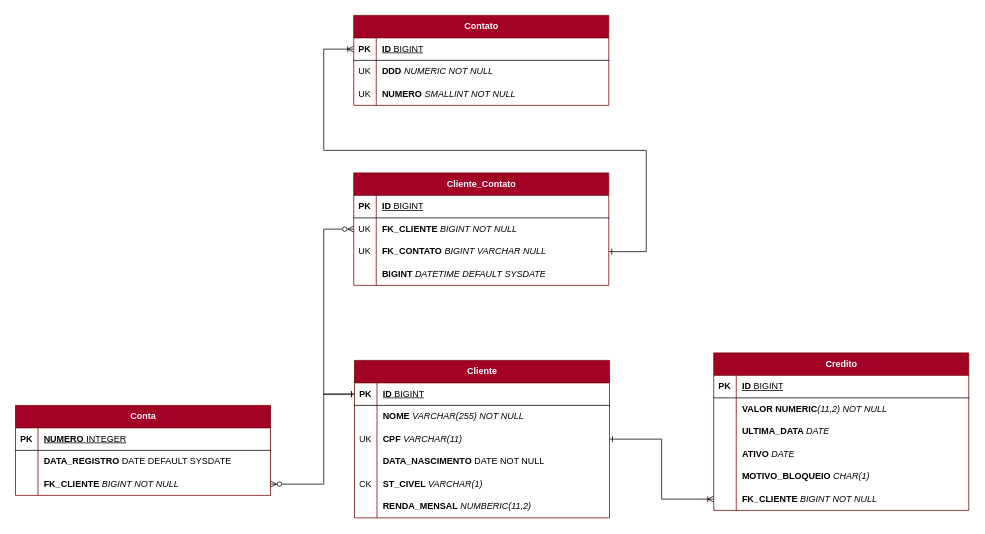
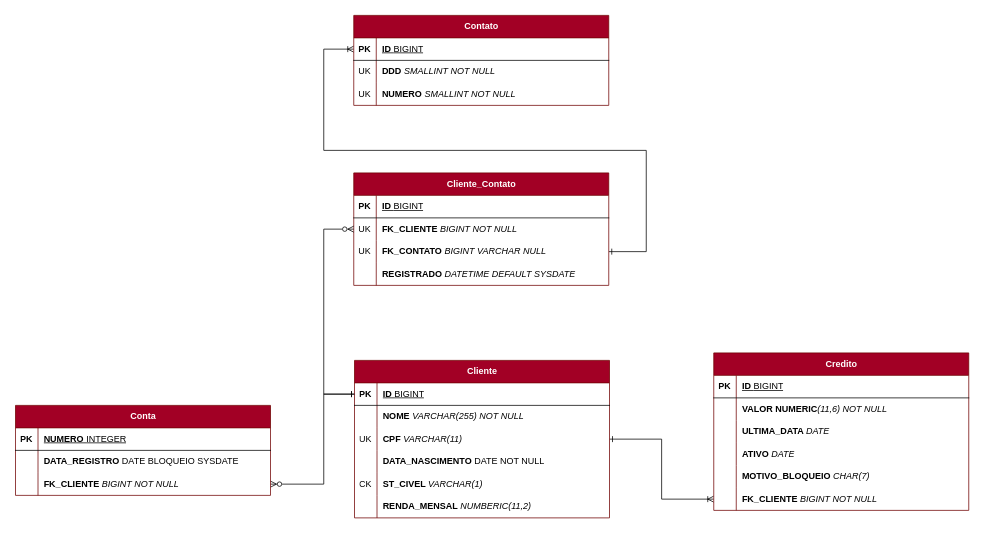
- <mxCell id="30" value="&lt;b&gt;DDD&amp;nbsp;&lt;/b&gt;&lt;i&gt;NUMERIC NOT NULL&lt;/i&gt;" style="shape=partialRectangle;connectable=0;fillColor=none;top=0;left=0;bottom=0;right=0;align=left;spacingLeft=6;overflow=hidden;whiteSpace=wrap;html=1;" vertex="1" parent="28"><mxGeometry x="30" width="310" height="30" as="geometry"><mxRectangle width="310" height="30" as="alternateBounds" /></mxGeometry></mxCell>
+ <mxCell id="30" value="&lt;b&gt;DDD&amp;nbsp;&lt;/b&gt;&lt;i&gt;SMALLINT NOT NULL&lt;/i&gt;" style="shape=partialRectangle;connectable=0;fillColor=none;top=0;left=0;bottom=0;right=0;align=left;spacingLeft=6;overflow=hidden;whiteSpace=wrap;html=1;" vertex="1" parent="28"><mxGeometry x="30" width="310" height="30" as="geometry"><mxRectangle width="310" height="30" as="alternateBounds" /></mxGeometry></mxCell>
- <mxCell id="46" value="&lt;b&gt;BIGINT &lt;/b&gt;&lt;i&gt;DATETIME DEFAULT SYSDATE&lt;/i&gt;" style="shape=partialRectangle;connectable=0;fillColor=none;top=0;left=0;bottom=0;right=0;align=left;spacingLeft=6;overflow=hidden;whiteSpace=wrap;html=1;" vertex="1" parent="44"><mxGeometry x="30" width="310" height="30" as="geometry"><mxRectangle width="310" height="30" as="alternateBounds" /></mxGeometry></mxCell>
+ <mxCell id="46" value="&lt;b&gt;REGISTRADO &lt;/b&gt;&lt;i&gt;DATETIME DEFAULT SYSDATE&lt;/i&gt;" style="shape=partialRectangle;connectable=0;fillColor=none;top=0;left=0;bottom=0;right=0;align=left;spacingLeft=6;overflow=hidden;whiteSpace=wrap;html=1;" vertex="1" parent="44"><mxGeometry x="30" width="310" height="30" as="geometry"><mxRectangle width="310" height="30" as="alternateBounds" /></mxGeometry></mxCell>
- <mxCell id="64" value="&lt;b&gt;VALOR NUMERIC&lt;/b&gt;&lt;i&gt;(11,2) NOT NULL&lt;/i&gt;" style="shape=partialRectangle;connectable=0;fillColor=none;top=0;left=0;bottom=0;right=0;align=left;spacingLeft=6;overflow=hidden;whiteSpace=wrap;html=1;" vertex="1" parent="62"><mxGeometry x="30" width="310" height="30" as="geometry"><mxRectangle width="310" height="30" as="alternateBounds" /></mxGeometry></mxCell>
+ <mxCell id="64" value="&lt;b&gt;VALOR NUMERIC&lt;/b&gt;&lt;i&gt;(11,6) NOT NULL&lt;/i&gt;" style="shape=partialRectangle;connectable=0;fillColor=none;top=0;left=0;bottom=0;right=0;align=left;spacingLeft=6;overflow=hidden;whiteSpace=wrap;html=1;" vertex="1" parent="62"><mxGeometry x="30" width="310" height="30" as="geometry"><mxRectangle width="310" height="30" as="alternateBounds" /></mxGeometry></mxCell>
- <mxCell id="54" value="&lt;b&gt;DATA_REGISTRO &lt;/b&gt;DATE DEFAULT SYSDATE" style="shape=partialRectangle;connectable=0;fillColor=none;top=0;left=0;bottom=0;right=0;align=left;spacingLeft=6;overflow=hidden;whiteSpace=wrap;html=1;" vertex="1" parent="52"><mxGeometry x="30" width="310" height="30" as="geometry"><mxRectangle width="310" height="30" as="alternateBounds" /></mxGeometry></mxCell>
+ <mxCell id="54" value="&lt;b&gt;DATA_REGISTRO &lt;/b&gt;DATE BLOQUEIO SYSDATE" style="shape=partialRectangle;connectable=0;fillColor=none;top=0;left=0;bottom=0;right=0;align=left;spacingLeft=6;overflow=hidden;whiteSpace=wrap;html=1;" vertex="1" parent="52"><mxGeometry x="30" width="310" height="30" as="geometry"><mxRectangle width="310" height="30" as="alternateBounds" /></mxGeometry></mxCell>
- <mxCell id="73" value="&lt;b&gt;MOTIVO_BLOQUEIO&amp;nbsp;&lt;/b&gt;&lt;i style=&quot;&quot;&gt;CHAR(1)&lt;/i&gt;" style="shape=partialRectangle;connectable=0;fillColor=none;top=0;left=0;bottom=0;right=0;align=left;spacingLeft=6;overflow=hidden;whiteSpace=wrap;html=1;" vertex="1" parent="71"><mxGeometry x="30" width="310" height="30" as="geometry"><mxRectangle width="310" height="30" as="alternateBounds" /></mxGeometry></mxCell>
+ <mxCell id="73" value="&lt;b&gt;MOTIVO_BLOQUEIO&amp;nbsp;&lt;/b&gt;&lt;i style=&quot;&quot;&gt;CHAR(7)&lt;/i&gt;" style="shape=partialRectangle;connectable=0;fillColor=none;top=0;left=0;bottom=0;right=0;align=left;spacingLeft=6;overflow=hidden;whiteSpace=wrap;html=1;" vertex="1" parent="71"><mxGeometry x="30" width="310" height="30" as="geometry"><mxRectangle width="310" height="30" as="alternateBounds" /></mxGeometry></mxCell>
